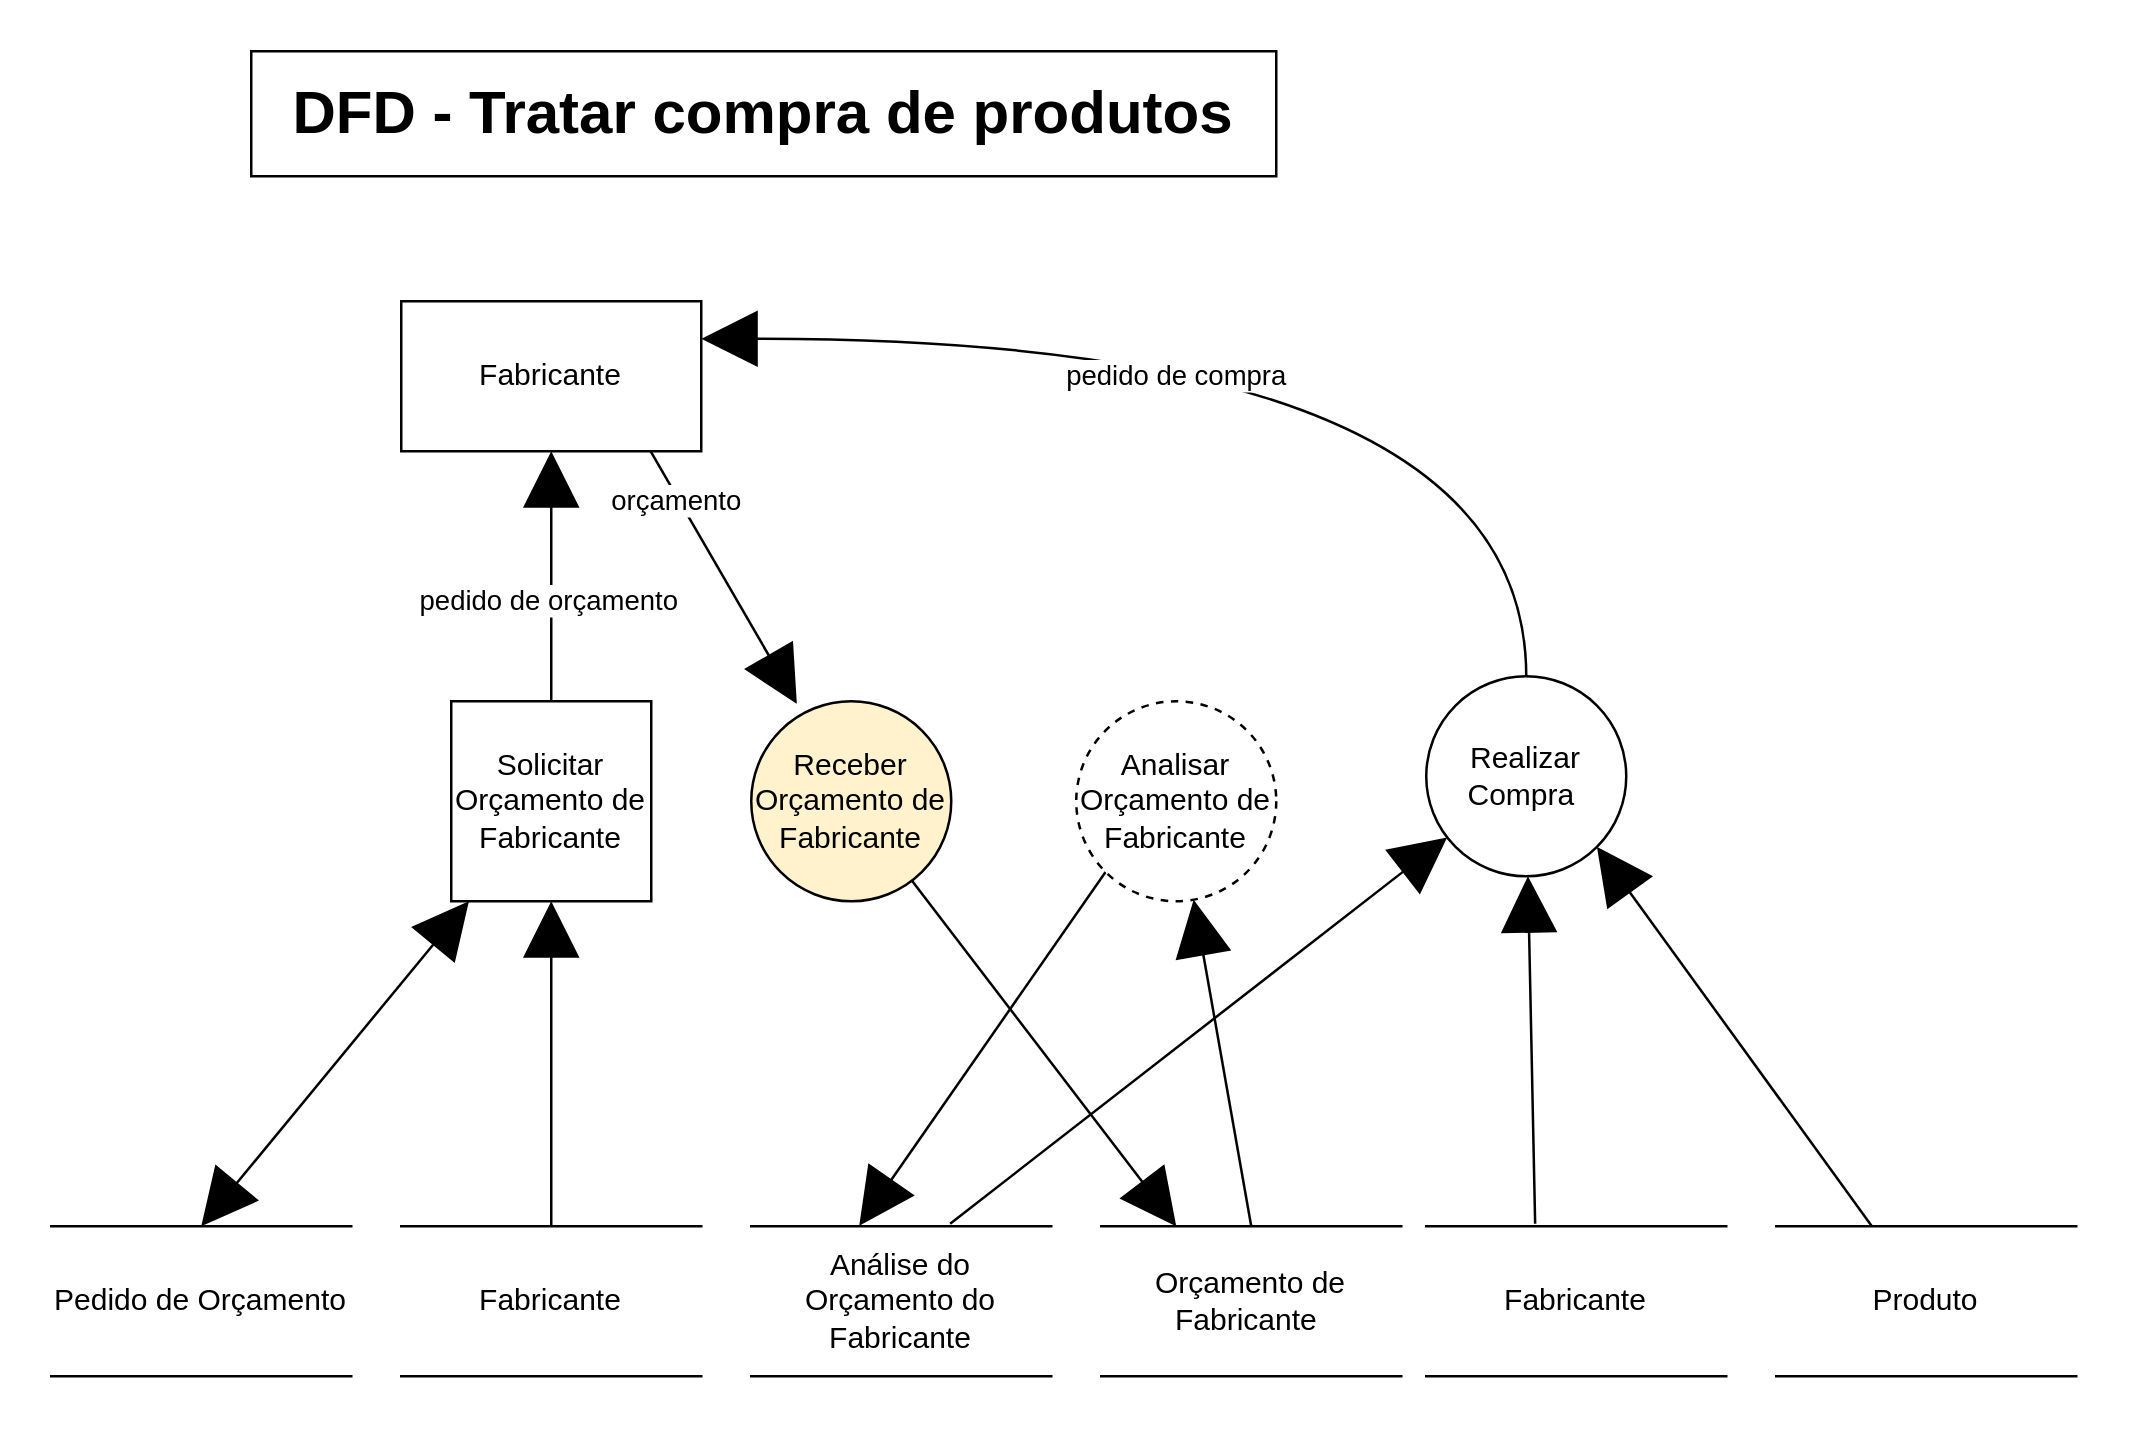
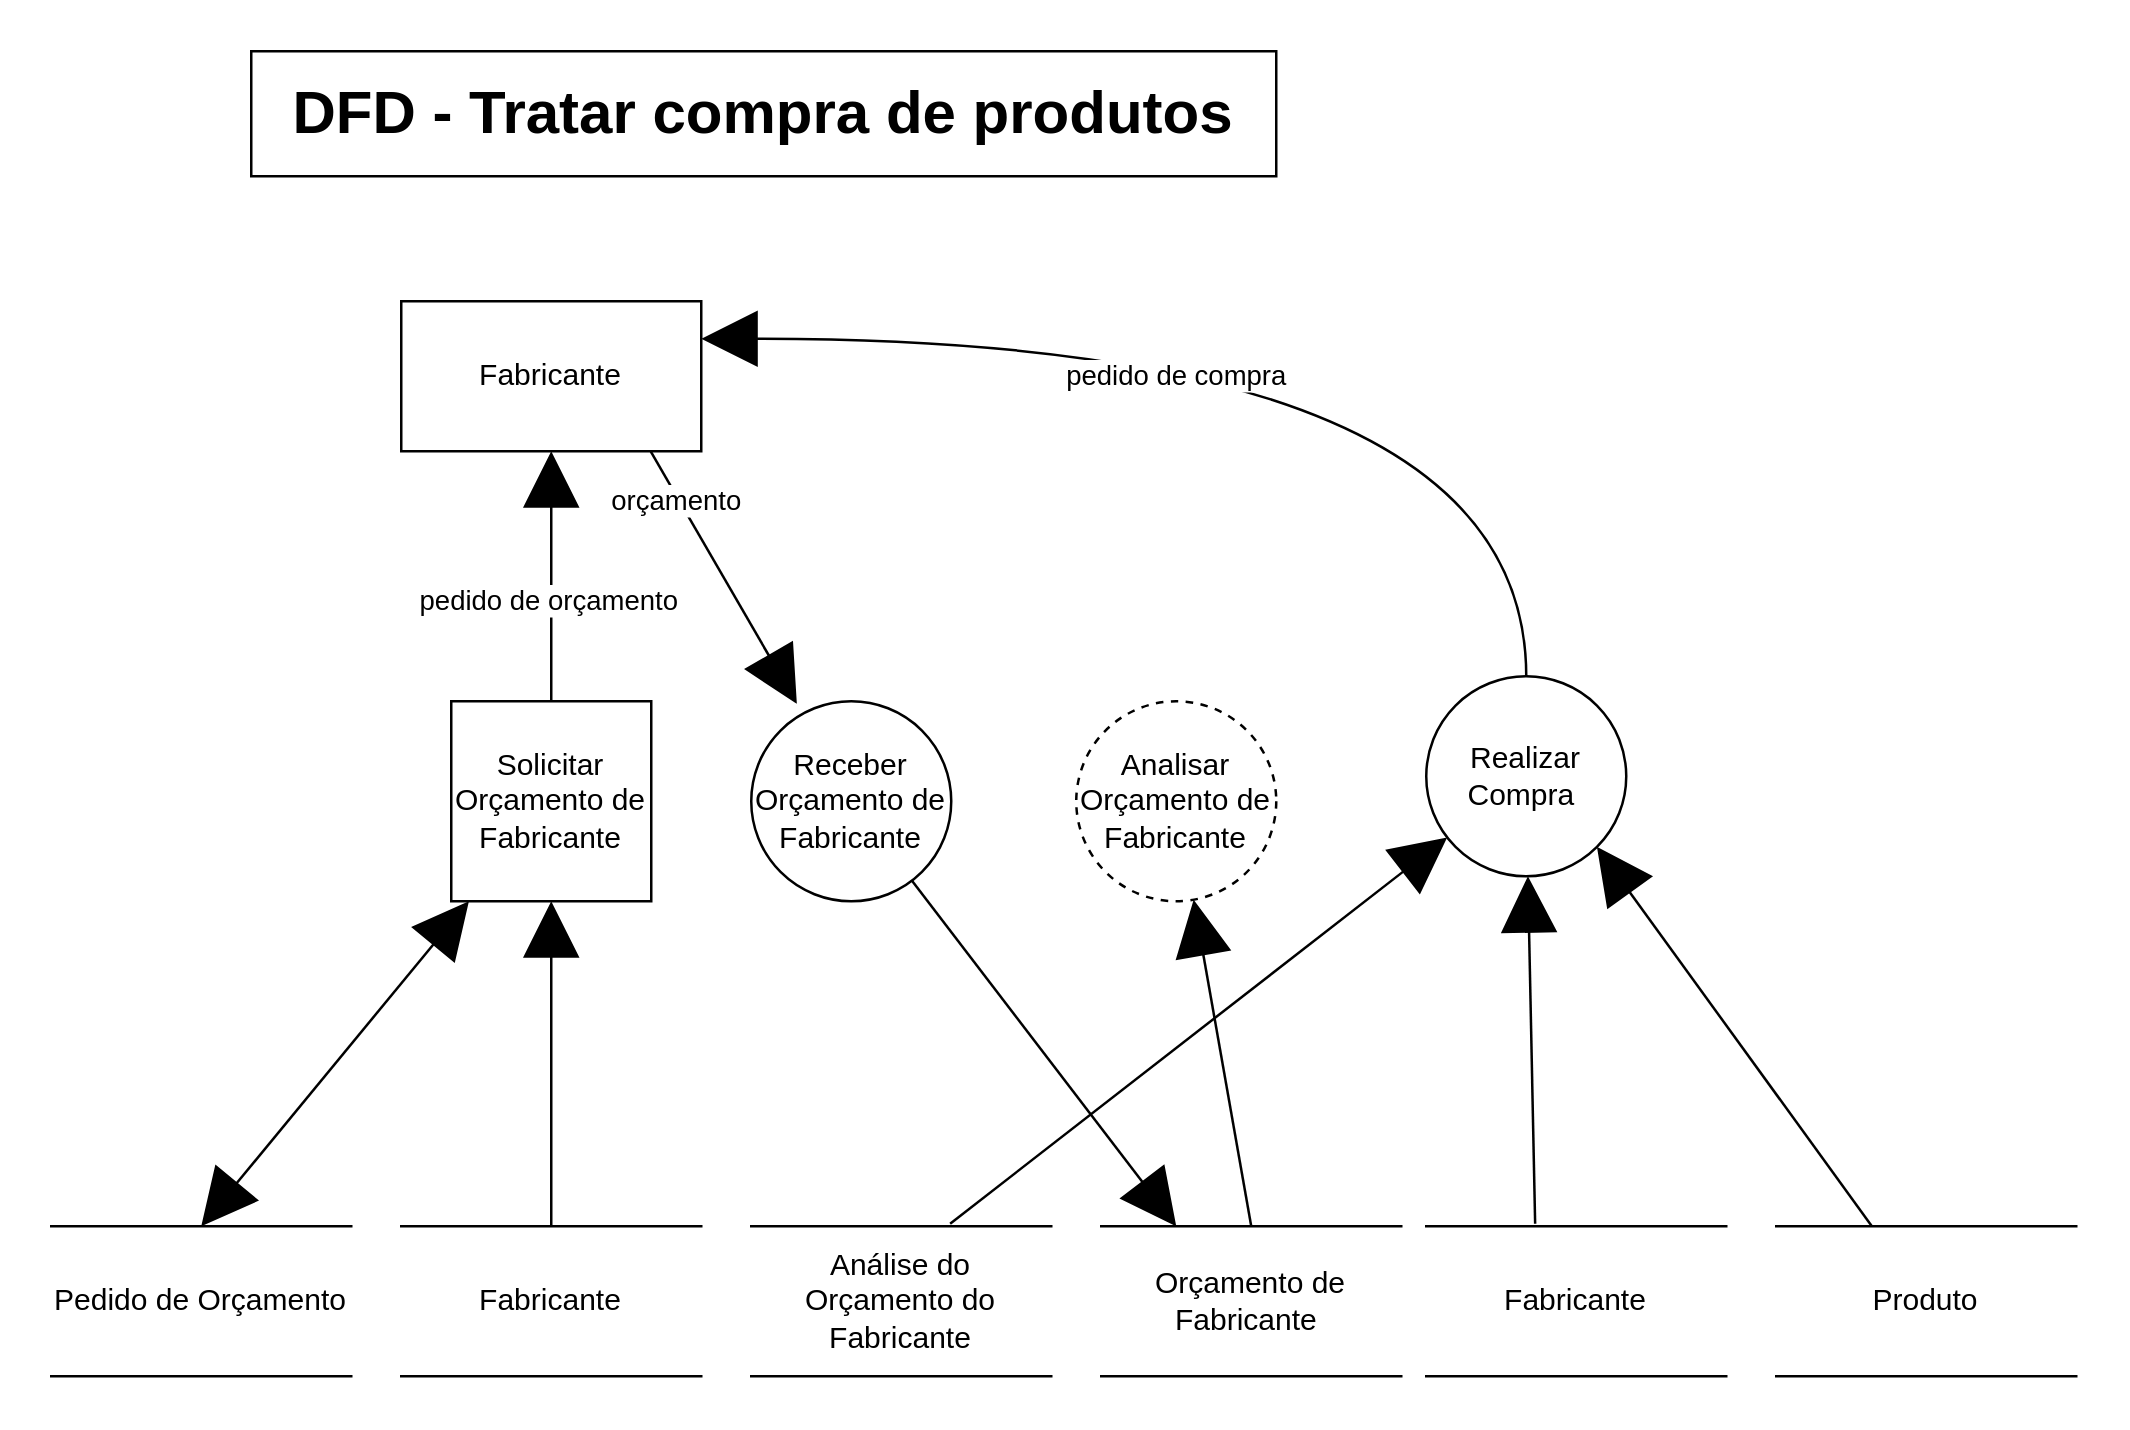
- <mxCell id="12" value="Receber Orçamento de Fabricante" style="ellipse;whiteSpace=wrap;html=1;aspect=fixed;fillColor=#fff2cc;" parent="1" vertex="1"><mxGeometry x="300" y="280" width="80" height="80" as="geometry" /></mxCell>
+ <mxCell id="12" value="Receber Orçamento de Fabricante" style="ellipse;whiteSpace=wrap;html=1;aspect=fixed;fillColor=#FFFFFF;" parent="1" vertex="1"><mxGeometry x="300" y="280" width="80" height="80" as="geometry" /></mxCell>
- <mxCell id="15" style="edgeStyle=none;rounded=0;orthogonalLoop=1;jettySize=auto;html=1;entryX=0;entryY=1;entryDx=0;entryDy=0;startArrow=block;startFill=1;startSize=20;endArrow=none;endFill=0;endSize=20;exitX=0.36;exitY=-0.003;exitDx=0;exitDy=0;exitPerimeter=0;" parent="1" source="24" target="18" edge="1"><mxGeometry relative="1" as="geometry"><mxPoint x="477" y="488" as="sourcePoint" /></mxGeometry></mxCell>
